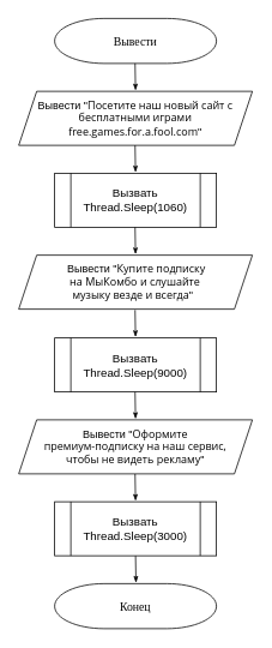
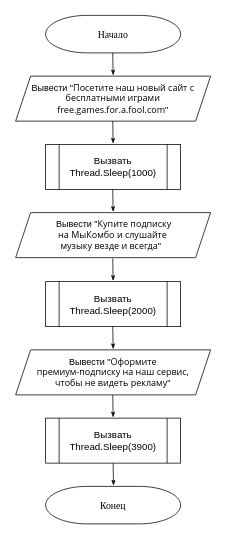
- <mxCell id="2" value="&lt;font style=&quot;font-size: 13px;&quot;&gt;Вывести&lt;/font&gt;" style="strokeWidth=1;html=1;shape=mxgraph.flowchart.terminator;whiteSpace=wrap;rounded=0;shadow=0;labelBackgroundColor=none;fontFamily=Verdana;fontSize=8;align=center;" parent="1" vertex="1"><mxGeometry x="60" y="20" width="180" height="50" as="geometry" /></mxCell>
+ <mxCell id="2" value="&lt;font style=&quot;font-size: 13px;&quot;&gt;Начало&lt;/font&gt;" style="strokeWidth=1;html=1;shape=mxgraph.flowchart.terminator;whiteSpace=wrap;rounded=0;shadow=0;labelBackgroundColor=none;fontFamily=Verdana;fontSize=8;align=center;" parent="1" vertex="1"><mxGeometry x="60" y="20" width="180" height="50" as="geometry" /></mxCell>
- <mxCell id="6" value="Вызвать Thread.Sleep(1060)" style="shape=process;whiteSpace=wrap;html=1;backgroundOutline=1;shadow=0;fontSize=13;" parent="1" vertex="1"><mxGeometry x="60" y="192" width="180" height="60" as="geometry" /></mxCell>
+ <mxCell id="6" value="Вызвать Thread.Sleep(1000)" style="shape=process;whiteSpace=wrap;html=1;backgroundOutline=1;shadow=0;fontSize=13;" parent="1" vertex="1"><mxGeometry x="60" y="192" width="180" height="60" as="geometry" /></mxCell>
- <mxCell id="14" value="Вызвать Thread.Sleep(9000)" style="shape=process;whiteSpace=wrap;html=1;backgroundOutline=1;shadow=0;fontSize=13;" vertex="1" parent="1"><mxGeometry x="60" y="375" width="180" height="60" as="geometry" /></mxCell>
+ <mxCell id="14" value="Вызвать Thread.Sleep(2000)" style="shape=process;whiteSpace=wrap;html=1;backgroundOutline=1;shadow=0;fontSize=13;" vertex="1" parent="1"><mxGeometry x="60" y="375" width="180" height="60" as="geometry" /></mxCell>
- <mxCell id="19" value="Вызвать Thread.Sleep(3000)" style="shape=process;whiteSpace=wrap;html=1;backgroundOutline=1;shadow=0;fontSize=13;" vertex="1" parent="1"><mxGeometry x="60" y="557" width="180" height="60" as="geometry" /></mxCell>
+ <mxCell id="19" value="Вызвать Thread.Sleep(3900)" style="shape=process;whiteSpace=wrap;html=1;backgroundOutline=1;shadow=0;fontSize=13;" vertex="1" parent="1"><mxGeometry x="60" y="557" width="180" height="60" as="geometry" /></mxCell>
